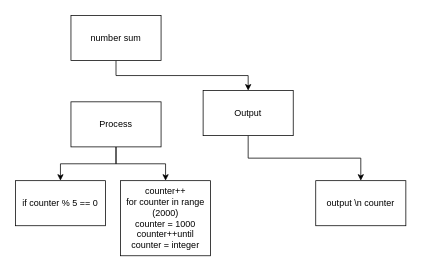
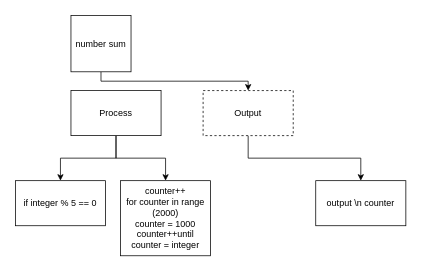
- <mxCell id="3" value="number sum" style="rounded=0;whiteSpace=wrap;html=1;" parent="1" vertex="1"><mxGeometry x="94" y="20" width="120" height="60" as="geometry" /></mxCell>
+ <mxCell id="3" value="number sum" style="rounded=0;whiteSpace=wrap;html=1;" parent="1" vertex="1"><mxGeometry x="94" y="20" width="80" height="75" as="geometry" /></mxCell>
- <mxCell id="8" value="Output" style="rounded=0;whiteSpace=wrap;html=1;" parent="1" vertex="1"><mxGeometry x="270" y="120" width="120" height="60" as="geometry" /></mxCell>
+ <mxCell id="8" value="Output" style="rounded=0;whiteSpace=wrap;html=1;dashed=1;" parent="1" vertex="1"><mxGeometry x="270" y="120" width="120" height="60" as="geometry" /></mxCell>
- <mxCell id="6" value="Process" style="rounded=0;whiteSpace=wrap;html=1;" parent="1" vertex="1"><mxGeometry x="94" y="135" width="120" height="60" as="geometry" /></mxCell>
+ <mxCell id="6" value="Process" style="rounded=0;whiteSpace=wrap;html=1;" parent="1" vertex="1"><mxGeometry x="94" y="120" width="120" height="60" as="geometry" /></mxCell>
- <mxCell id="11" value="if counter % 5 == 0" style="rounded=0;whiteSpace=wrap;html=1;" parent="1" vertex="1"><mxGeometry x="20" y="240" width="120" height="60" as="geometry" /></mxCell>
+ <mxCell id="11" value="if integer % 5 == 0" style="rounded=0;whiteSpace=wrap;html=1;" parent="1" vertex="1"><mxGeometry x="20" y="240" width="120" height="60" as="geometry" /></mxCell>
